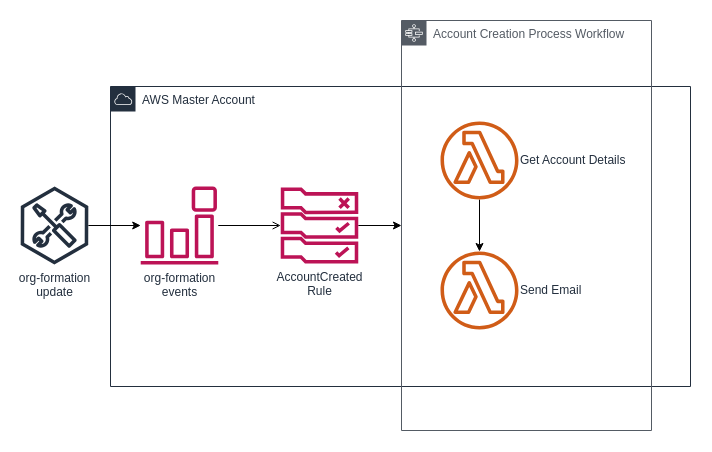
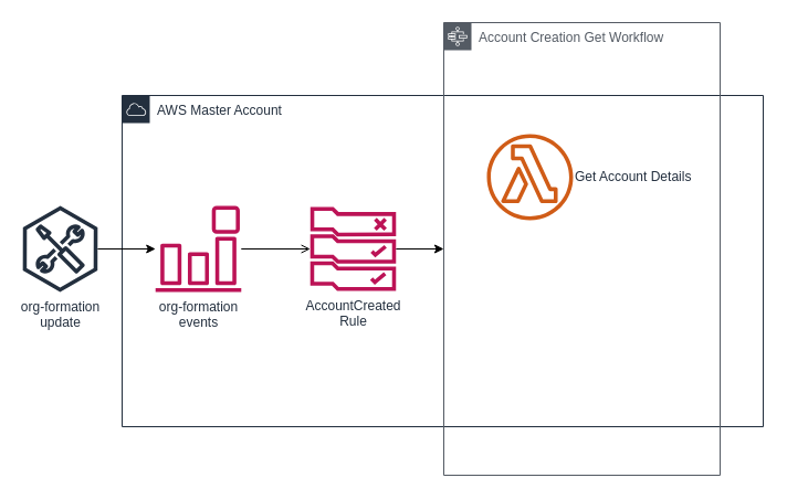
- <mxCell id="7" value="Account Creation Process Workflow" style="outlineConnect=0;gradientColor=none;html=1;whiteSpace=wrap;fontSize=12;fontStyle=0;shape=mxgraph.aws4.group;grIcon=mxgraph.aws4.group_aws_step_functions_workflow;strokeColor=#545B64;fillColor=none;verticalAlign=top;align=left;spacingLeft=30;fontColor=#545B64;dashed=0;" vertex="1" parent="1"><mxGeometry x="401" y="20" width="250" height="410" as="geometry" /></mxCell>
+ <mxCell id="7" value="Account Creation Get Workflow" style="outlineConnect=0;gradientColor=none;html=1;whiteSpace=wrap;fontSize=12;fontStyle=0;shape=mxgraph.aws4.group;grIcon=mxgraph.aws4.group_aws_step_functions_workflow;strokeColor=#545B64;fillColor=none;verticalAlign=top;align=left;spacingLeft=30;fontColor=#545B64;dashed=0;" vertex="1" parent="1"><mxGeometry x="401" y="20" width="250" height="410" as="geometry" /></mxCell>
- <mxCell id="8" style="edgeStyle=orthogonalEdgeStyle;rounded=0;orthogonalLoop=1;jettySize=auto;html=1;" edge="1" parent="1" source="9" target="10"><mxGeometry relative="1" as="geometry" /></mxCell>
- <mxCell id="10" value="Send Email" style="outlineConnect=0;fontColor=#232F3E;gradientColor=none;fillColor=#D05C17;strokeColor=none;dashed=0;verticalLabelPosition=middle;verticalAlign=middle;align=left;html=1;fontSize=12;fontStyle=0;aspect=fixed;pointerEvents=1;shape=mxgraph.aws4.lambda_function;labelPosition=right;" vertex="1" parent="1"><mxGeometry x="440" y="251" width="78" height="78" as="geometry" /></mxCell>
